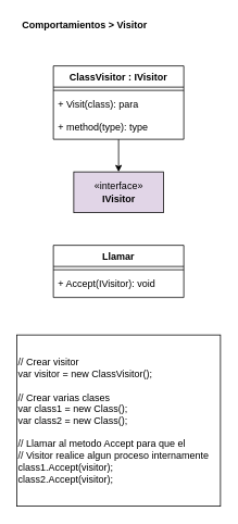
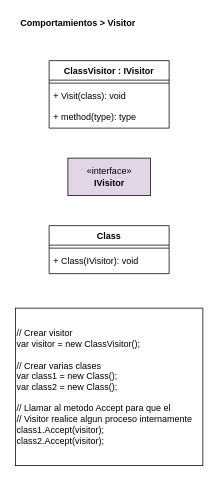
- <mxCell id="8" value="+ Visit(class): para&#10;&#10;+ method(type): type" style="text;strokeColor=none;fillColor=none;align=left;verticalAlign=top;spacingLeft=4;spacingRight=4;overflow=hidden;rotatable=0;points=[[0,0.5],[1,0.5]];portConstraint=eastwest;" vertex="1" parent="6"><mxGeometry y="34" width="160" height="56" as="geometry" /></mxCell>
+ <mxCell id="8" value="+ Visit(class): void&#10;&#10;+ method(type): type" style="text;strokeColor=none;fillColor=none;align=left;verticalAlign=top;spacingLeft=4;spacingRight=4;overflow=hidden;rotatable=0;points=[[0,0.5],[1,0.5]];portConstraint=eastwest;" vertex="1" parent="6"><mxGeometry y="34" width="160" height="56" as="geometry" /></mxCell>
- <mxCell id="5" style="edgeStyle=orthogonalEdgeStyle;rounded=0;orthogonalLoop=1;jettySize=auto;html=1;" edge="1" parent="1" source="6" target="4"><mxGeometry relative="1" as="geometry" /></mxCell>
- <mxCell id="9" value="Llamar" style="swimlane;fontStyle=1;align=center;verticalAlign=top;childLayout=stackLayout;horizontal=1;startSize=26;horizontalStack=0;resizeParent=1;resizeParentMax=0;resizeLast=0;collapsible=1;marginBottom=0;" vertex="1" parent="1"><mxGeometry x="65" y="300" width="160" height="64" as="geometry" /></mxCell>
+ <mxCell id="9" value="Class" style="swimlane;fontStyle=1;align=center;verticalAlign=top;childLayout=stackLayout;horizontal=1;startSize=26;horizontalStack=0;resizeParent=1;resizeParentMax=0;resizeLast=0;collapsible=1;marginBottom=0;" vertex="1" parent="1"><mxGeometry x="65" y="300" width="160" height="64" as="geometry" /></mxCell>
- <mxCell id="11" value="+ Accept(IVisitor): void" style="text;strokeColor=none;fillColor=none;align=left;verticalAlign=top;spacingLeft=4;spacingRight=4;overflow=hidden;rotatable=0;points=[[0,0.5],[1,0.5]];portConstraint=eastwest;" vertex="1" parent="9"><mxGeometry y="34" width="160" height="30" as="geometry" /></mxCell>
+ <mxCell id="11" value="+ Class(IVisitor): void" style="text;strokeColor=none;fillColor=none;align=left;verticalAlign=top;spacingLeft=4;spacingRight=4;overflow=hidden;rotatable=0;points=[[0,0.5],[1,0.5]];portConstraint=eastwest;" vertex="1" parent="9"><mxGeometry y="34" width="160" height="30" as="geometry" /></mxCell>
